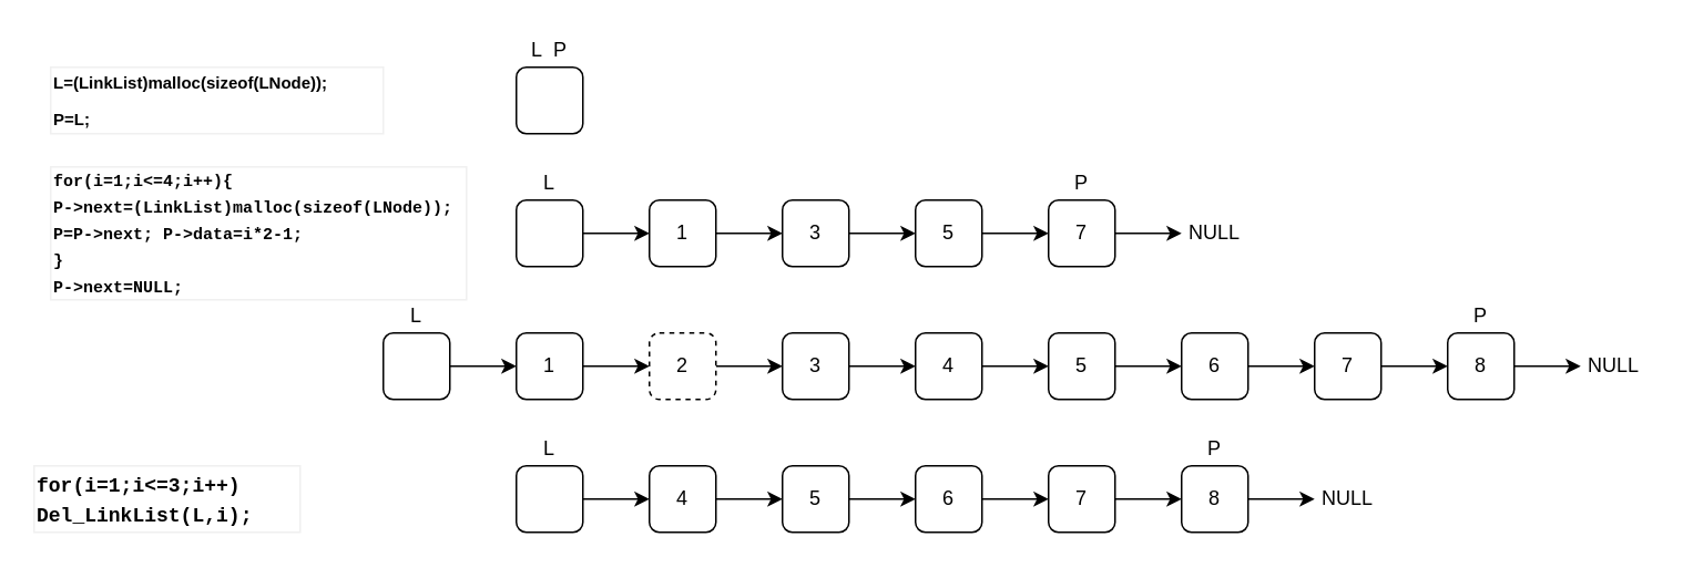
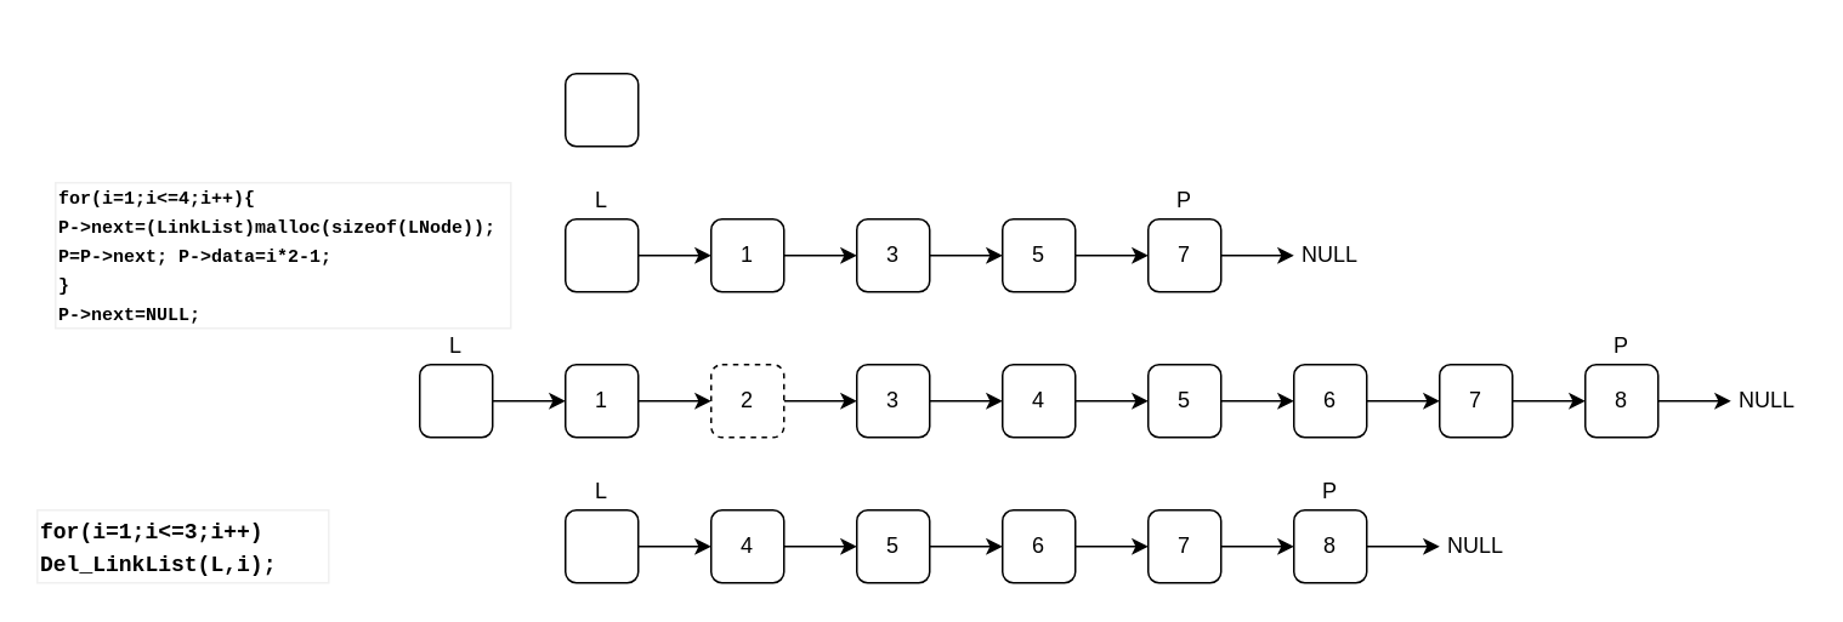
- <mxCell id="16" value="L&amp;nbsp; P" style="text;html=1;strokeColor=none;fillColor=none;align=center;verticalAlign=middle;whiteSpace=wrap;rounded=0;" vertex="1" parent="1"><mxGeometry x="310" y="20" width="40" height="20" as="geometry" /></mxCell>
- <mxCell id="17" value="&lt;font style=&quot;font-size: 10px&quot;&gt;&lt;br&gt;&lt;/font&gt;&lt;h3 class=&quot;mark_name colorDeep&quot; style=&quot;font-size: 10px&quot;&gt;&lt;strong&gt;&lt;font style=&quot;font-size: 10px&quot;&gt;L=(LinkList)malloc(sizeof(LNode));&lt;/font&gt;&lt;/strong&gt;&lt;/h3&gt;&lt;h3 class=&quot;mark_name colorDeep&quot; style=&quot;font-size: 10px&quot;&gt;&lt;strong&gt;&lt;font style=&quot;font-size: 10px&quot;&gt;P=L;&lt;/font&gt;&lt;/strong&gt;&lt;/h3&gt;&lt;font style=&quot;font-size: 10px&quot;&gt;&lt;br&gt;&lt;/font&gt;" style="text;html=1;fillColor=none;align=left;verticalAlign=middle;whiteSpace=wrap;rounded=0;strokeColor=#f0f0f0;" vertex="1" parent="1"><mxGeometry y="40" width="200" height="40" as="geometry" x="30" /></mxCell>
